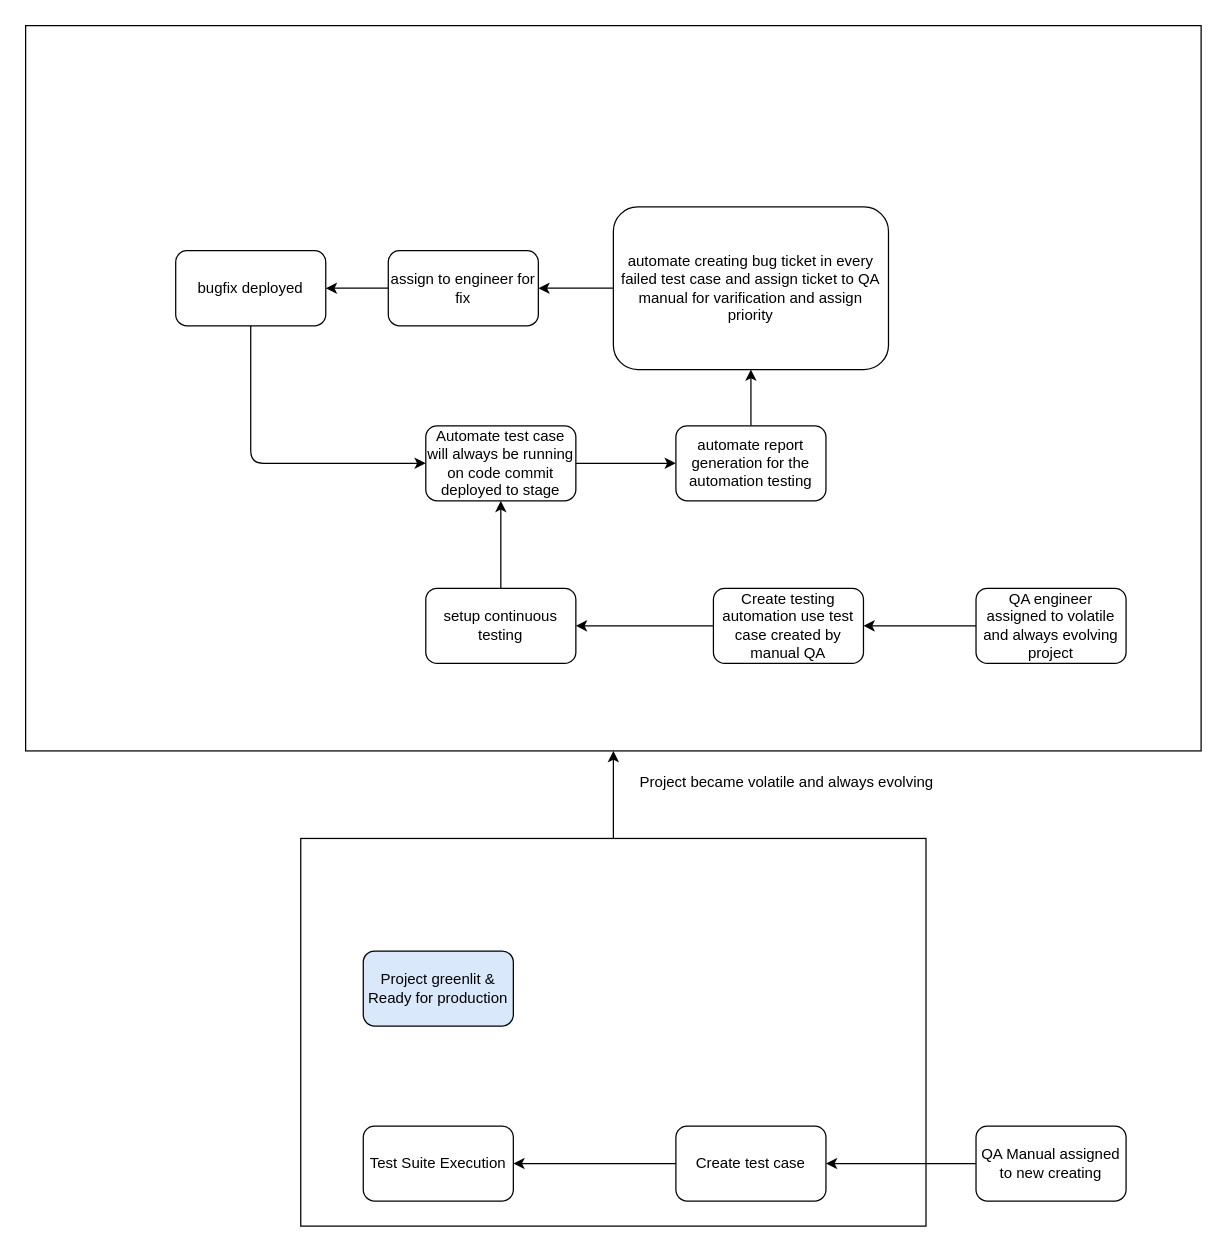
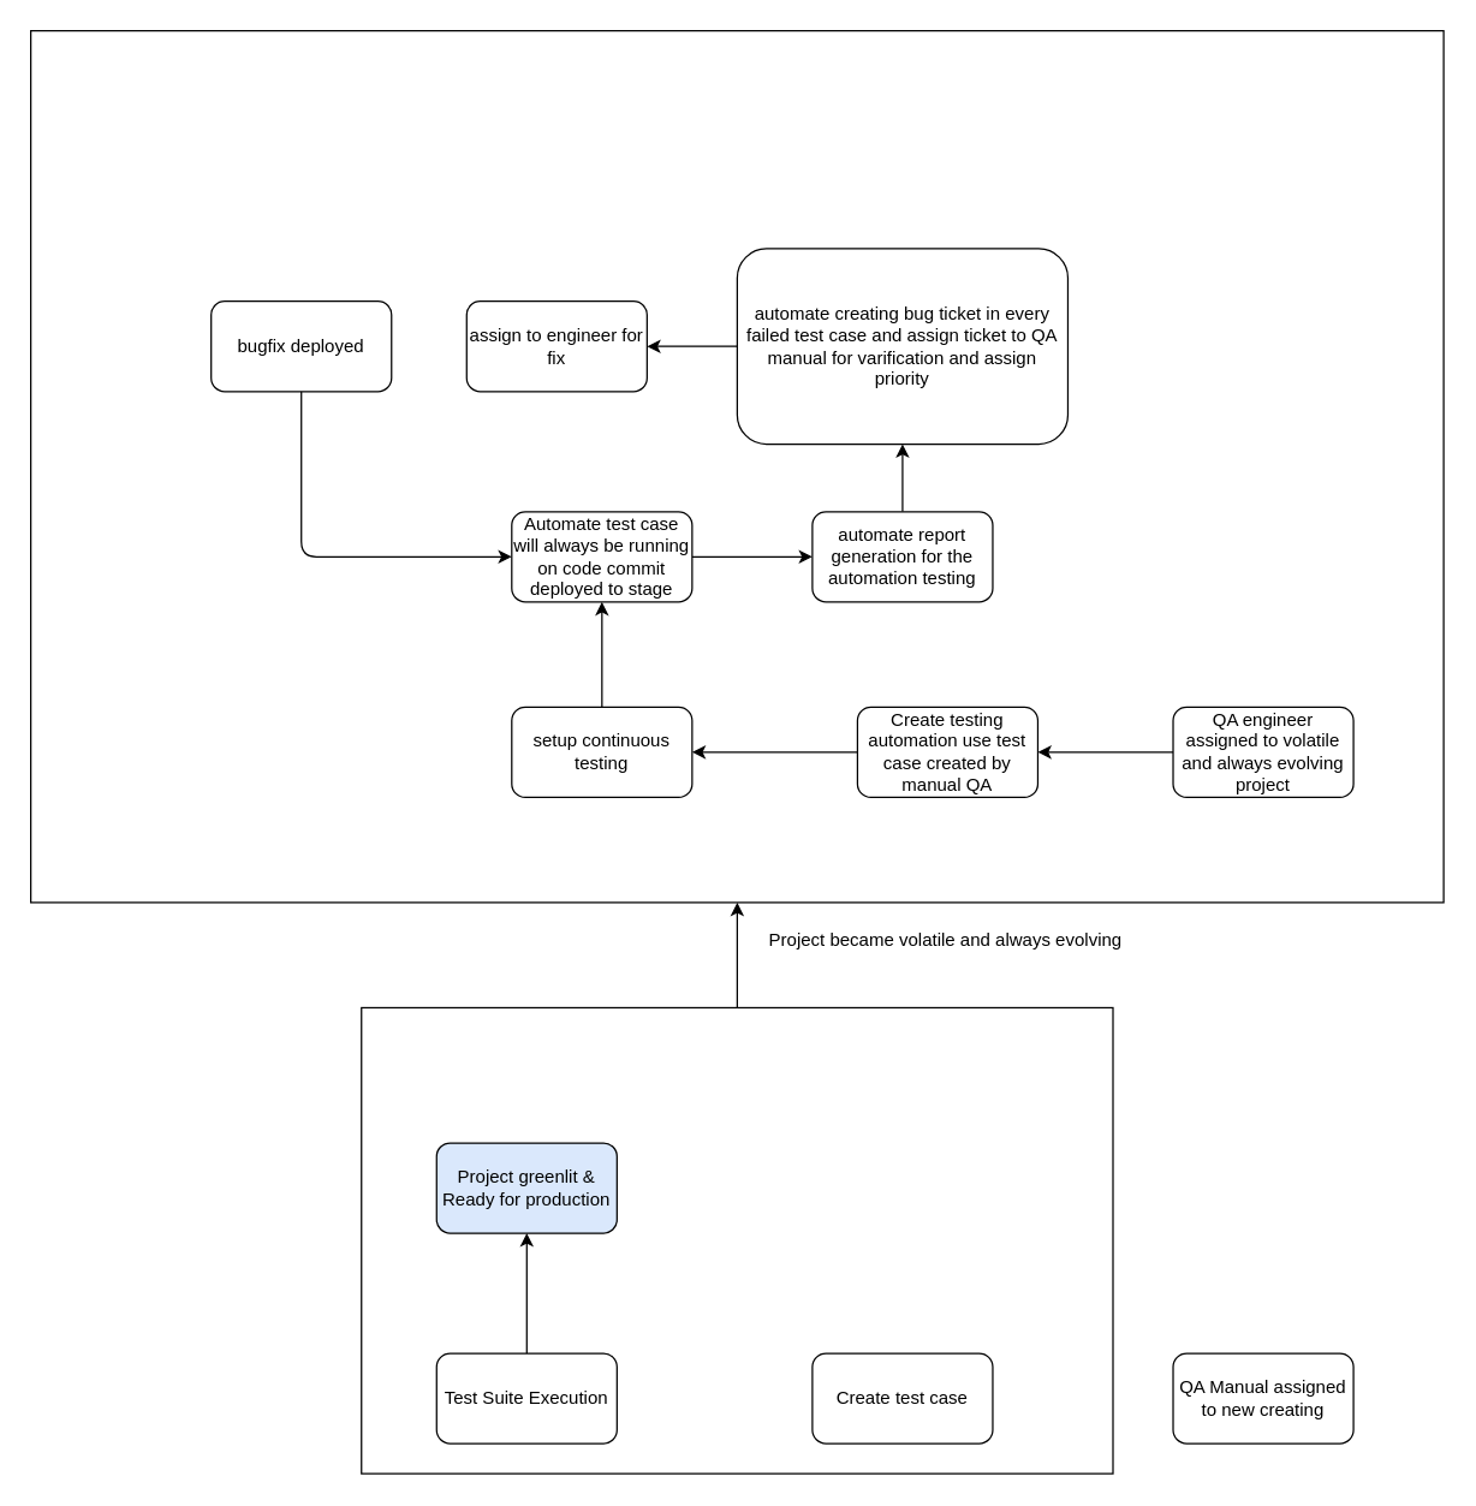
- <mxCell id="25" value="" style="edgeStyle=none;html=1;" edge="1" parent="1" source="26" target="28"><mxGeometry relative="1" as="geometry" /></mxCell>
+ <mxCell id="15" value="" style="edgeStyle=none;html=1;" edge="1" parent="1" source="16" target="17"><mxGeometry relative="1" as="geometry" /></mxCell>
- <mxCell id="13" value="" style="edgeStyle=none;html=1;" edge="1" parent="1" source="14" target="16"><mxGeometry relative="1" as="geometry" /></mxCell>
- <mxCell id="11" value="" style="edgeStyle=none;html=1;" edge="1" parent="1" source="12" target="14"><mxGeometry relative="1" as="geometry" /></mxCell>
